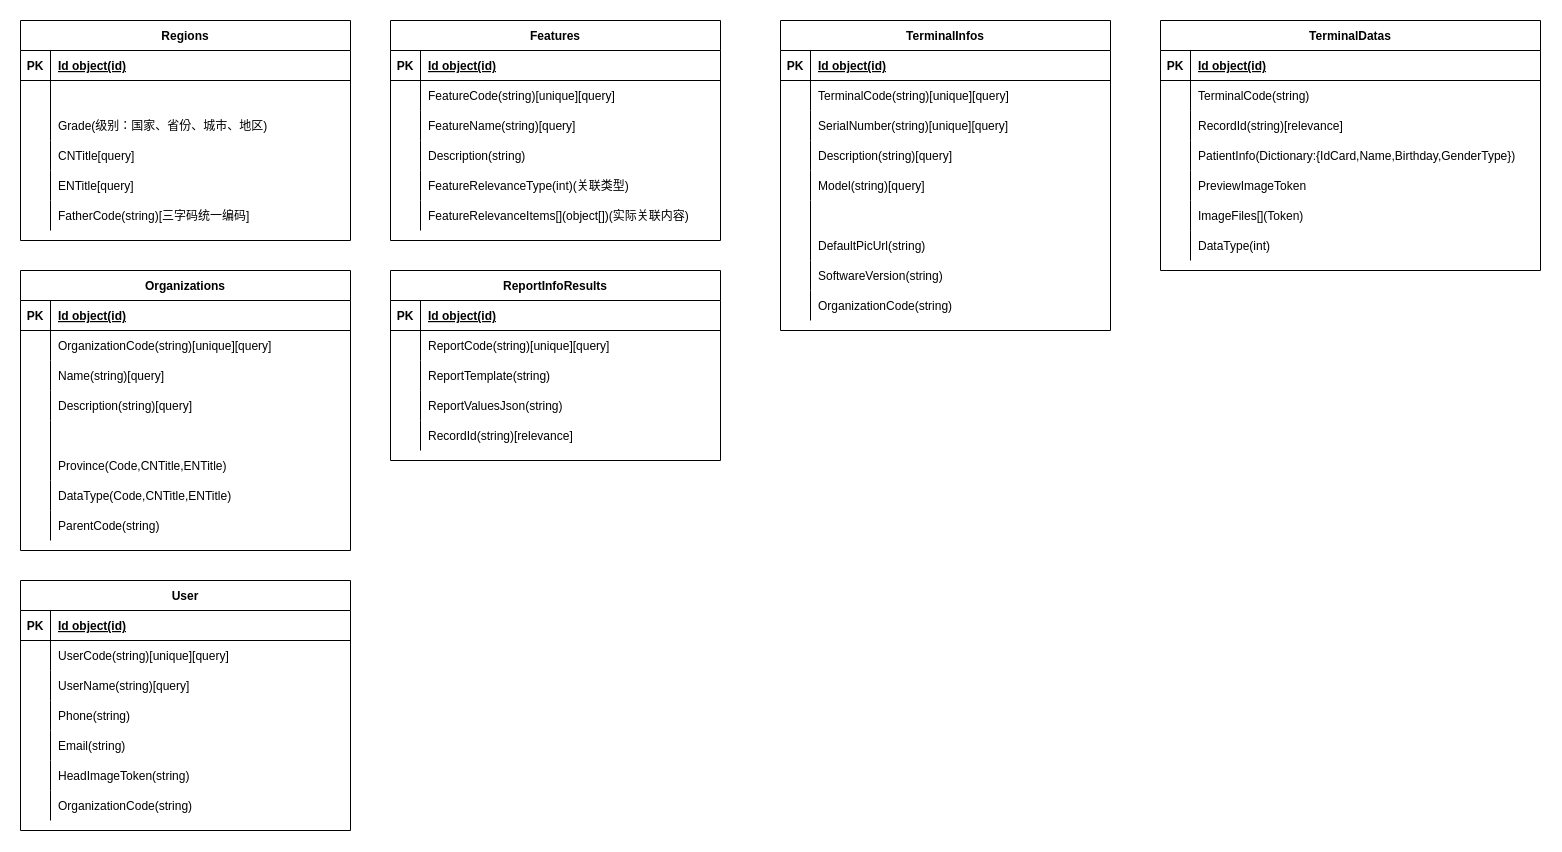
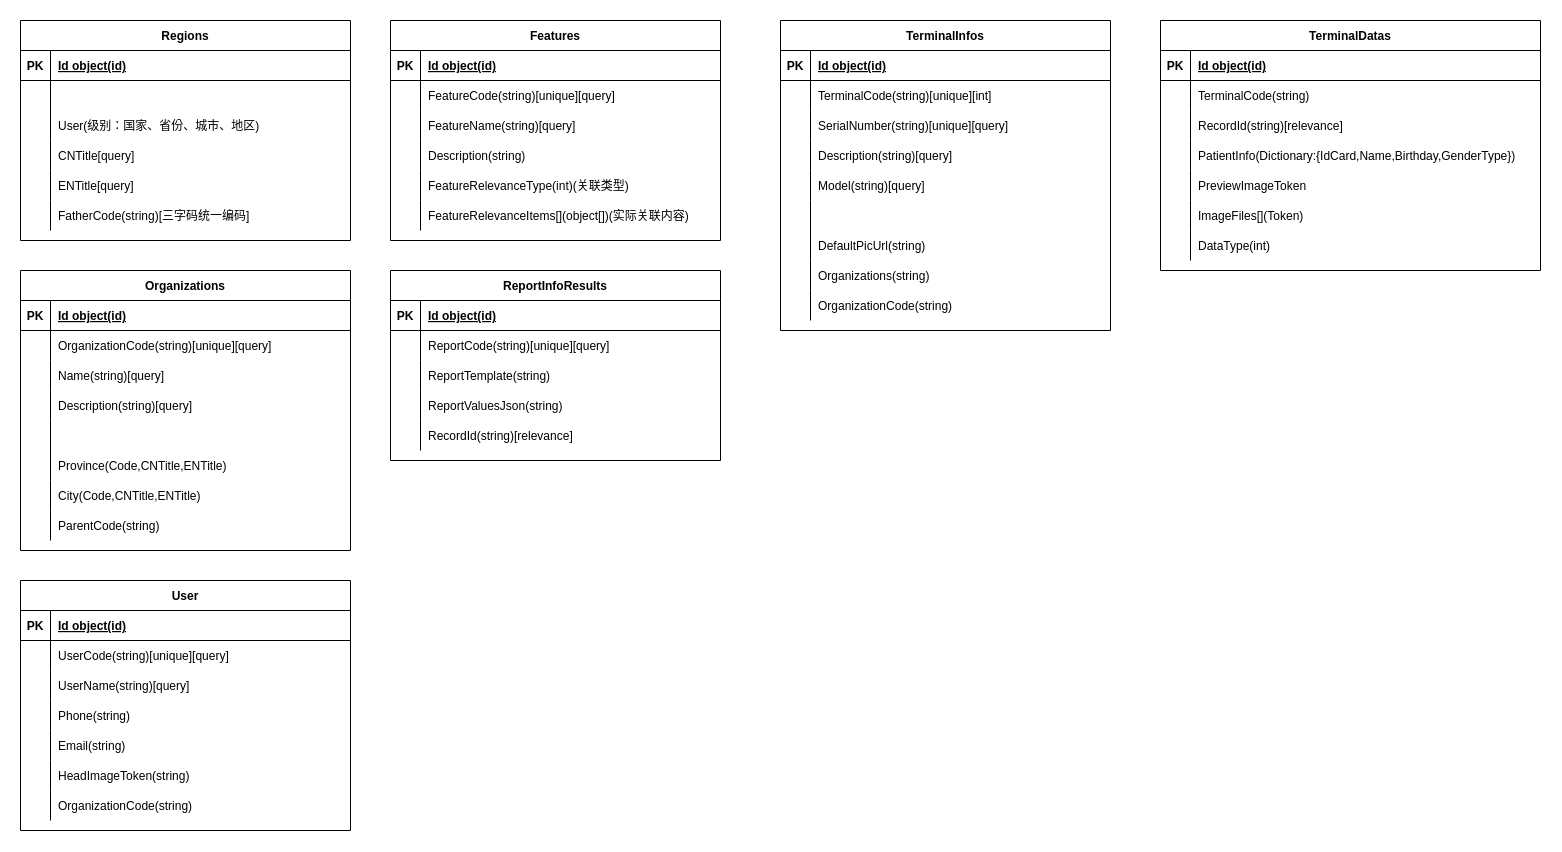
- <mxCell id="8" value="TerminalCode(string)[unique][query]" style="shape=partialRectangle;overflow=hidden;connectable=0;fillColor=none;top=0;left=0;bottom=0;right=0;align=left;spacingLeft=6;" vertex="1" parent="6"><mxGeometry x="30" width="300" height="30" as="geometry" /></mxCell>
+ <mxCell id="8" value="TerminalCode(string)[unique][int]" style="shape=partialRectangle;overflow=hidden;connectable=0;fillColor=none;top=0;left=0;bottom=0;right=0;align=left;spacingLeft=6;" vertex="1" parent="6"><mxGeometry x="30" width="300" height="30" as="geometry" /></mxCell>
- <mxCell id="37" value="Grade(级别：国家、省份、城市、地区)" style="shape=partialRectangle;overflow=hidden;connectable=0;fillColor=none;top=0;left=0;bottom=0;right=0;align=left;spacingLeft=6;" vertex="1" parent="35"><mxGeometry x="30" width="300" height="30" as="geometry" /></mxCell>
+ <mxCell id="37" value="User(级别：国家、省份、城市、地区)" style="shape=partialRectangle;overflow=hidden;connectable=0;fillColor=none;top=0;left=0;bottom=0;right=0;align=left;spacingLeft=6;" vertex="1" parent="35"><mxGeometry x="30" width="300" height="30" as="geometry" /></mxCell>
- <mxCell id="25" value="SoftwareVersion(string)" style="shape=partialRectangle;overflow=hidden;connectable=0;fillColor=none;top=0;left=0;bottom=0;right=0;align=left;spacingLeft=6;" vertex="1" parent="23"><mxGeometry x="30" width="300" height="30" as="geometry" /></mxCell>
+ <mxCell id="25" value="Organizations(string)" style="shape=partialRectangle;overflow=hidden;connectable=0;fillColor=none;top=0;left=0;bottom=0;right=0;align=left;spacingLeft=6;" vertex="1" parent="23"><mxGeometry x="30" width="300" height="30" as="geometry" /></mxCell>
- <mxCell id="67" value="DataType(Code,CNTitle,ENTitle)" style="shape=partialRectangle;overflow=hidden;connectable=0;fillColor=none;top=0;left=0;bottom=0;right=0;align=left;spacingLeft=6;" vertex="1" parent="65"><mxGeometry x="30" width="300" height="30" as="geometry" /></mxCell>
+ <mxCell id="67" value="City(Code,CNTitle,ENTitle)" style="shape=partialRectangle;overflow=hidden;connectable=0;fillColor=none;top=0;left=0;bottom=0;right=0;align=left;spacingLeft=6;" vertex="1" parent="65"><mxGeometry x="30" width="300" height="30" as="geometry" /></mxCell>
